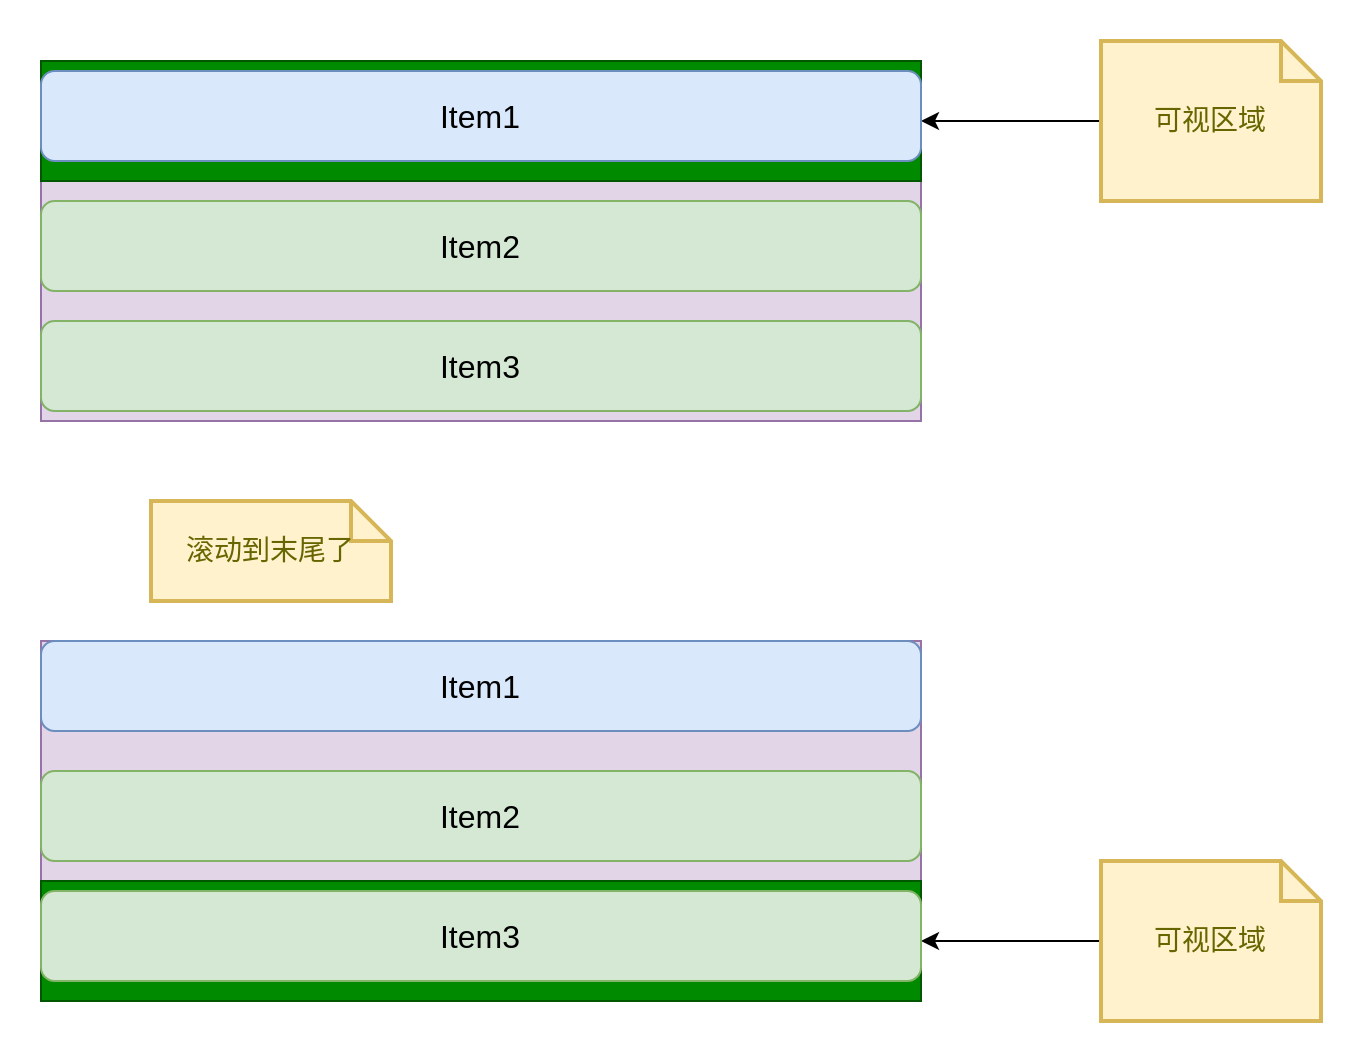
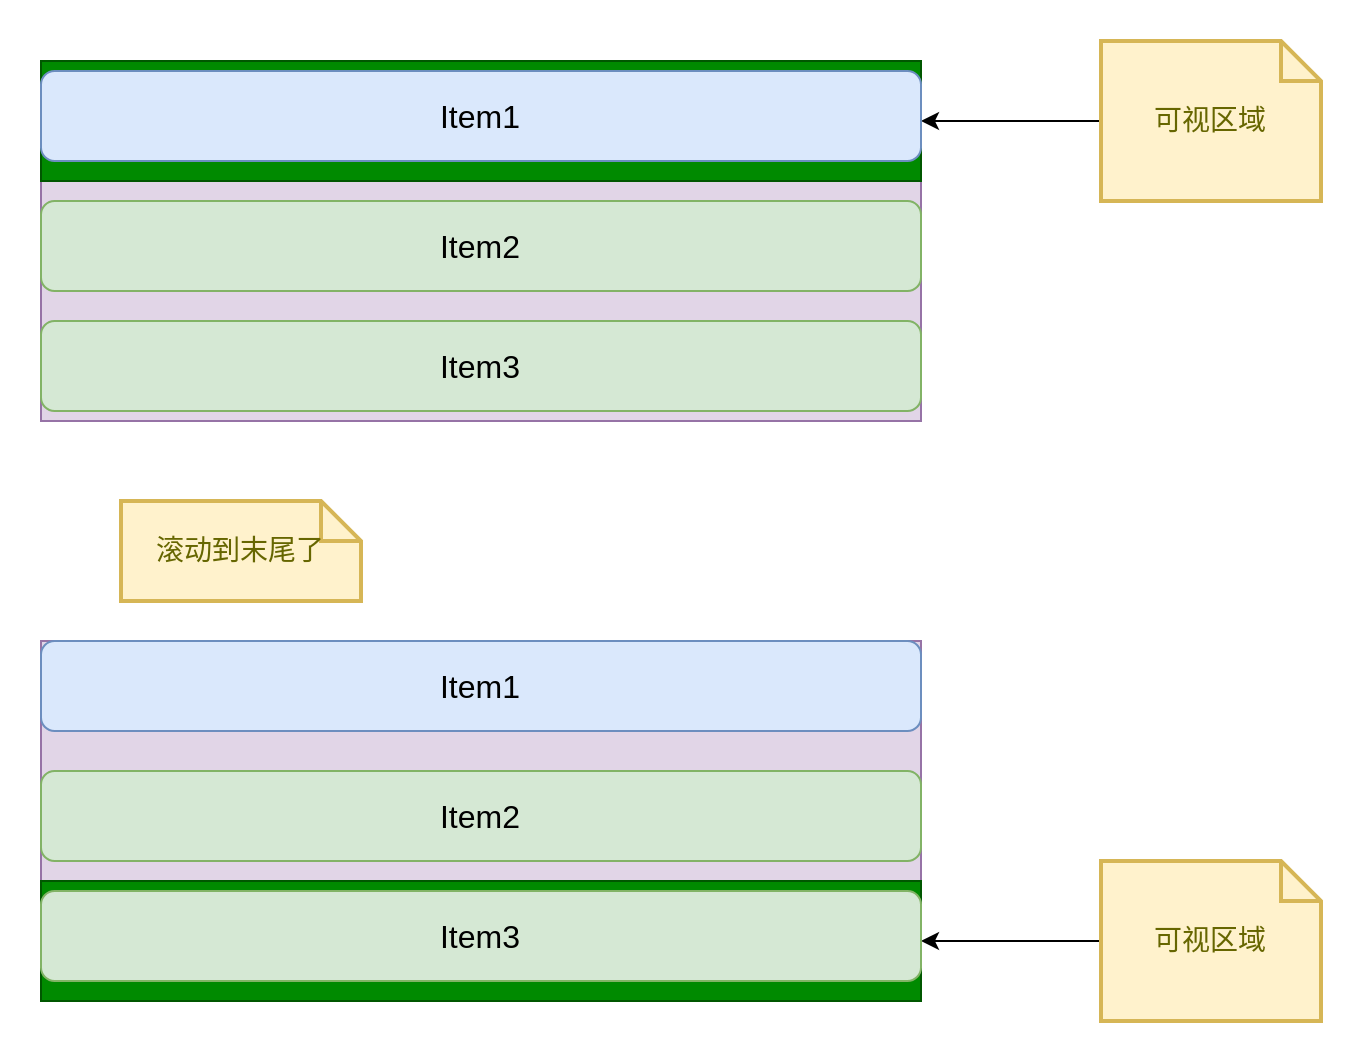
- <mxCell id="16" value="滚动到末尾了" style="shape=note;strokeWidth=2;fontSize=14;size=20;whiteSpace=wrap;html=1;fillColor=#fff2cc;strokeColor=#d6b656;fontColor=#666600;" vertex="1" parent="1"><mxGeometry x="75" y="250" width="120" height="50" as="geometry" /></mxCell>
+ <mxCell id="16" value="滚动到末尾了" style="shape=note;strokeWidth=2;fontSize=14;size=20;whiteSpace=wrap;html=1;fillColor=#fff2cc;strokeColor=#d6b656;fontColor=#666600;" vertex="1" parent="1"><mxGeometry x="60" y="250" width="120" height="50" as="geometry" /></mxCell>
